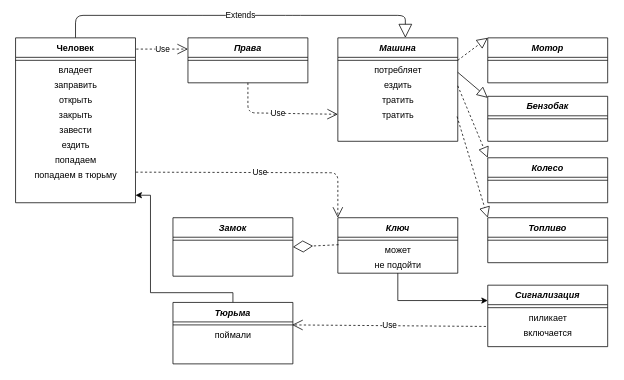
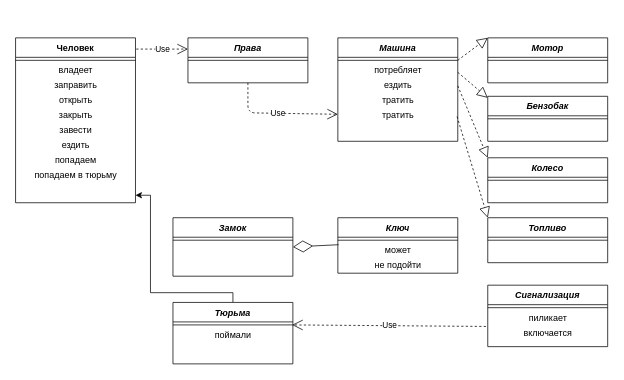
- <mxCell id="17" value="Extends" style="endArrow=block;endSize=16;endFill=0;html=1;entryX=0.563;entryY=0;entryDx=0;entryDy=0;entryPerimeter=0;exitX=0.5;exitY=0;exitDx=0;exitDy=0;" edge="1" parent="1" source="42" target="8"><mxGeometry width="160" relative="1" as="geometry"><mxPoint x="140" y="20" as="sourcePoint" /><mxPoint x="540" y="20" as="targetPoint" /><Array as="points"><mxPoint x="100" y="20" /><mxPoint x="260" y="20" /><mxPoint x="390" y="20" /><mxPoint x="540" y="20" /></Array></mxGeometry></mxCell>
- <mxCell id="15" value="" style="endArrow=block;dashed=0;endFill=0;endSize=12;html=1;exitX=1;exitY=0.6;exitDx=0;exitDy=0;exitPerimeter=0;entryX=0;entryY=0.033;entryDx=0;entryDy=0;entryPerimeter=0;" edge="1" parent="1" source="10" target="4"><mxGeometry width="160" relative="1" as="geometry"><mxPoint x="619.04" y="131" as="sourcePoint" /><mxPoint x="660" y="105" as="targetPoint" /><Array as="points" /></mxGeometry></mxCell>
+ <mxCell id="15" value="" style="endArrow=block;dashed=1;endFill=0;endSize=12;html=1;exitX=1;exitY=0.6;exitDx=0;exitDy=0;exitPerimeter=0;entryX=0;entryY=0.033;entryDx=0;entryDy=0;entryPerimeter=0;" edge="1" parent="1" source="10" target="4"><mxGeometry width="160" relative="1" as="geometry"><mxPoint x="619.04" y="131" as="sourcePoint" /><mxPoint x="660" y="105" as="targetPoint" /><Array as="points" /></mxGeometry></mxCell>
- <mxCell id="22" value="Use" style="endArrow=open;endSize=12;dashed=1;html=1;entryX=0;entryY=0;entryDx=0;entryDy=0;exitX=1.004;exitY=0.259;exitDx=0;exitDy=0;exitPerimeter=0;" edge="1" parent="1" source="51" target="30"><mxGeometry width="160" relative="1" as="geometry"><mxPoint x="270" y="250" as="sourcePoint" /><mxPoint x="350" y="180" as="targetPoint" /><Array as="points"><mxPoint x="450" y="230" /></Array></mxGeometry></mxCell>
- <mxCell id="40" value="" style="endArrow=diamondThin;endFill=0;endSize=24;html=1;entryX=1;entryY=0.5;entryDx=0;entryDy=0;exitX=0.006;exitY=0.1;exitDx=0;exitDy=0;exitPerimeter=0;dashed=1;" edge="1" parent="1" source="32" target="38"><mxGeometry width="160" relative="1" as="geometry"><mxPoint x="400" y="403" as="sourcePoint" /><mxPoint x="560" y="403" as="targetPoint" /></mxGeometry></mxCell>
+ <mxCell id="40" value="" style="endArrow=diamondThin;endFill=0;endSize=24;html=1;entryX=1;entryY=0.5;entryDx=0;entryDy=0;exitX=0.006;exitY=0.1;exitDx=0;exitDy=0;exitPerimeter=0;" edge="1" parent="1" source="32" target="38"><mxGeometry width="160" relative="1" as="geometry"><mxPoint x="400" y="403" as="sourcePoint" /><mxPoint x="560" y="403" as="targetPoint" /></mxGeometry></mxCell>
- <mxCell id="52" style="edgeStyle=orthogonalEdgeStyle;rounded=0;orthogonalLoop=1;jettySize=auto;html=1;entryX=0;entryY=0.25;entryDx=0;entryDy=0;" edge="1" parent="1" source="33" target="26"><mxGeometry relative="1" as="geometry"><mxPoint x="610" y="400" as="targetPoint" /><Array as="points"><mxPoint x="530" y="400" /></Array></mxGeometry></mxCell>
